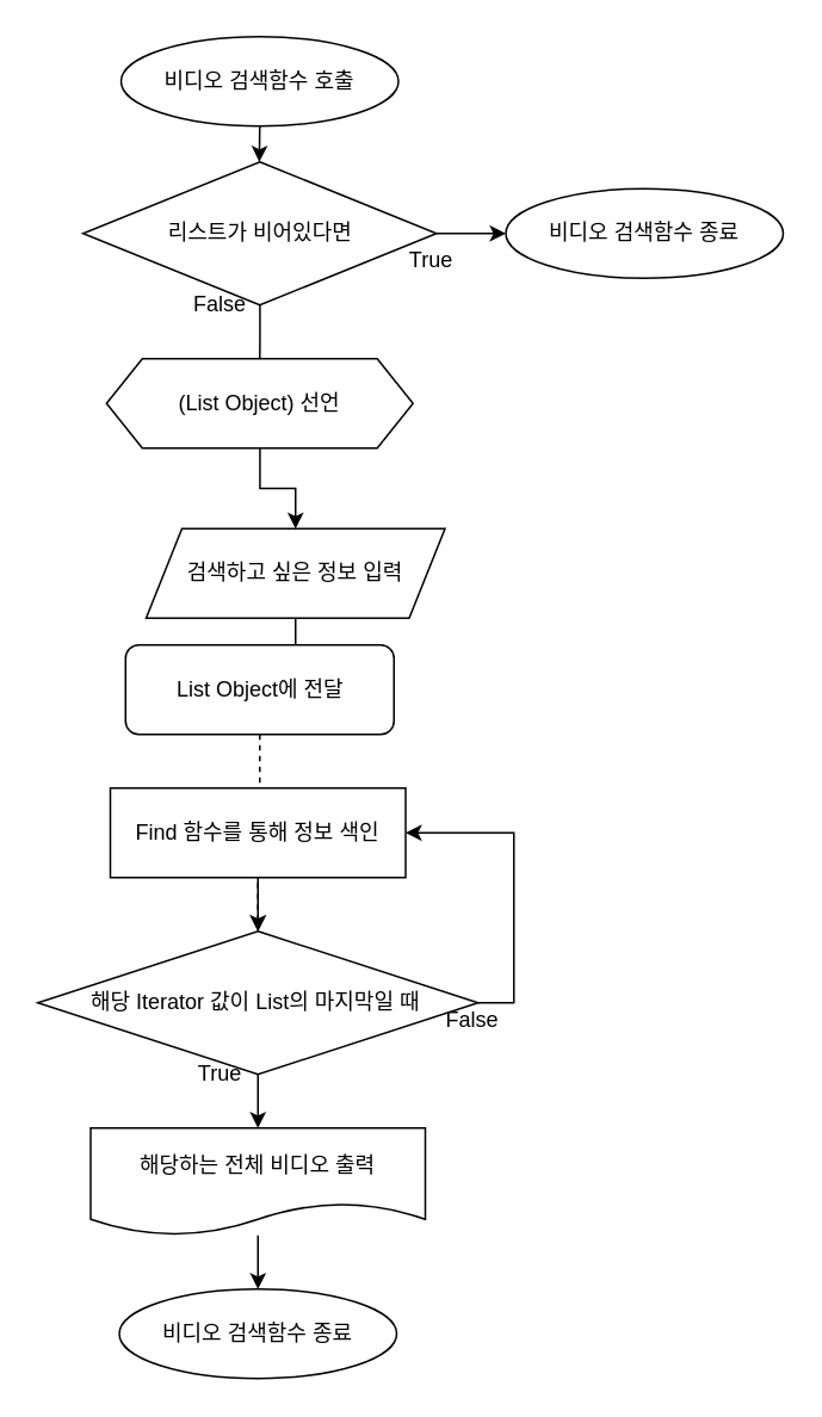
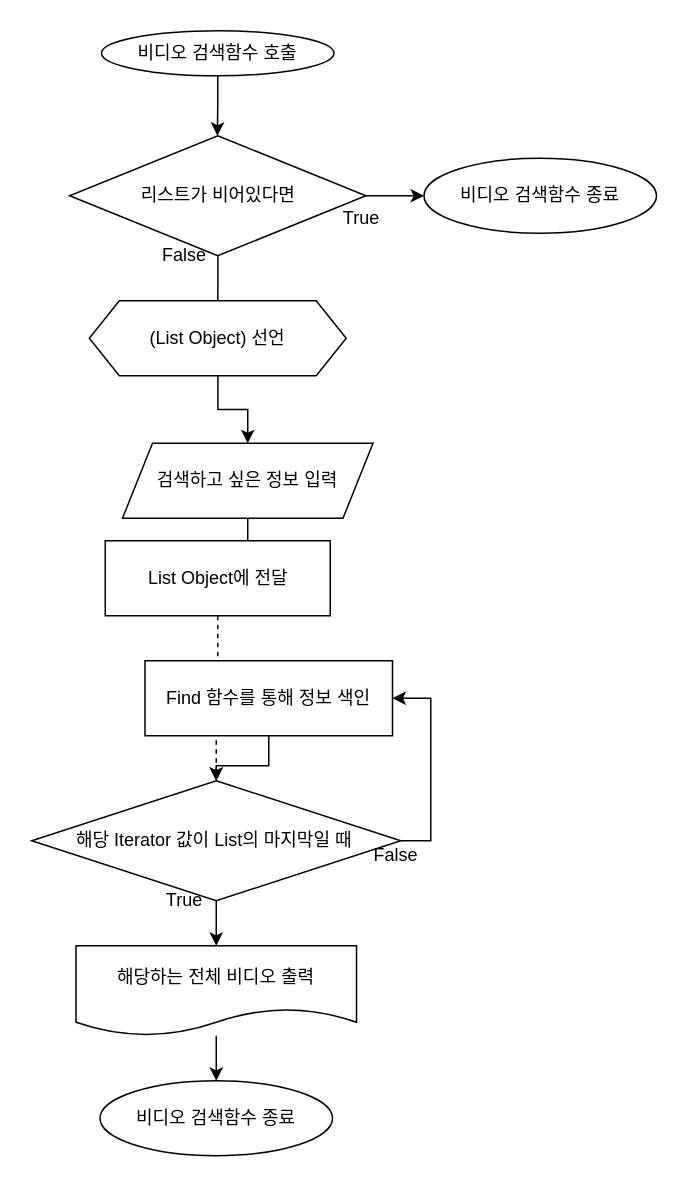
- <mxCell id="3" value="비디오&amp;nbsp;검색함수 호출" style="ellipse;whiteSpace=wrap;html=1;" vertex="1" parent="1"><mxGeometry x="67" y="20" width="155" height="50" as="geometry" /></mxCell>
+ <mxCell id="3" value="비디오&amp;nbsp;검색함수 호출" style="ellipse;whiteSpace=wrap;html=1;" vertex="1" parent="1"><mxGeometry x="67" y="20" width="155" height="30" as="geometry" /></mxCell>
- <mxCell id="9" value="List Object에 전달" style="whiteSpace=wrap;html=1;rounded=1;" vertex="1" parent="1"><mxGeometry x="69.5" y="360" width="150" height="50" as="geometry" /></mxCell>
+ <mxCell id="9" value="List Object에 전달" style="rounded=0;whiteSpace=wrap;html=1;" vertex="1" parent="1"><mxGeometry x="69.5" y="360" width="150" height="50" as="geometry" /></mxCell>
- <mxCell id="17" value="Find 함수를 통해 정보 색인" style="rounded=0;whiteSpace=wrap;html=1;" vertex="1" parent="1"><mxGeometry x="61" y="440" width="165" height="50" as="geometry" /></mxCell>
+ <mxCell id="17" value="Find 함수를 통해 정보 색인" style="rounded=0;whiteSpace=wrap;html=1;" vertex="1" parent="1"><mxGeometry x="96" y="440" width="165" height="50" as="geometry" /></mxCell>
